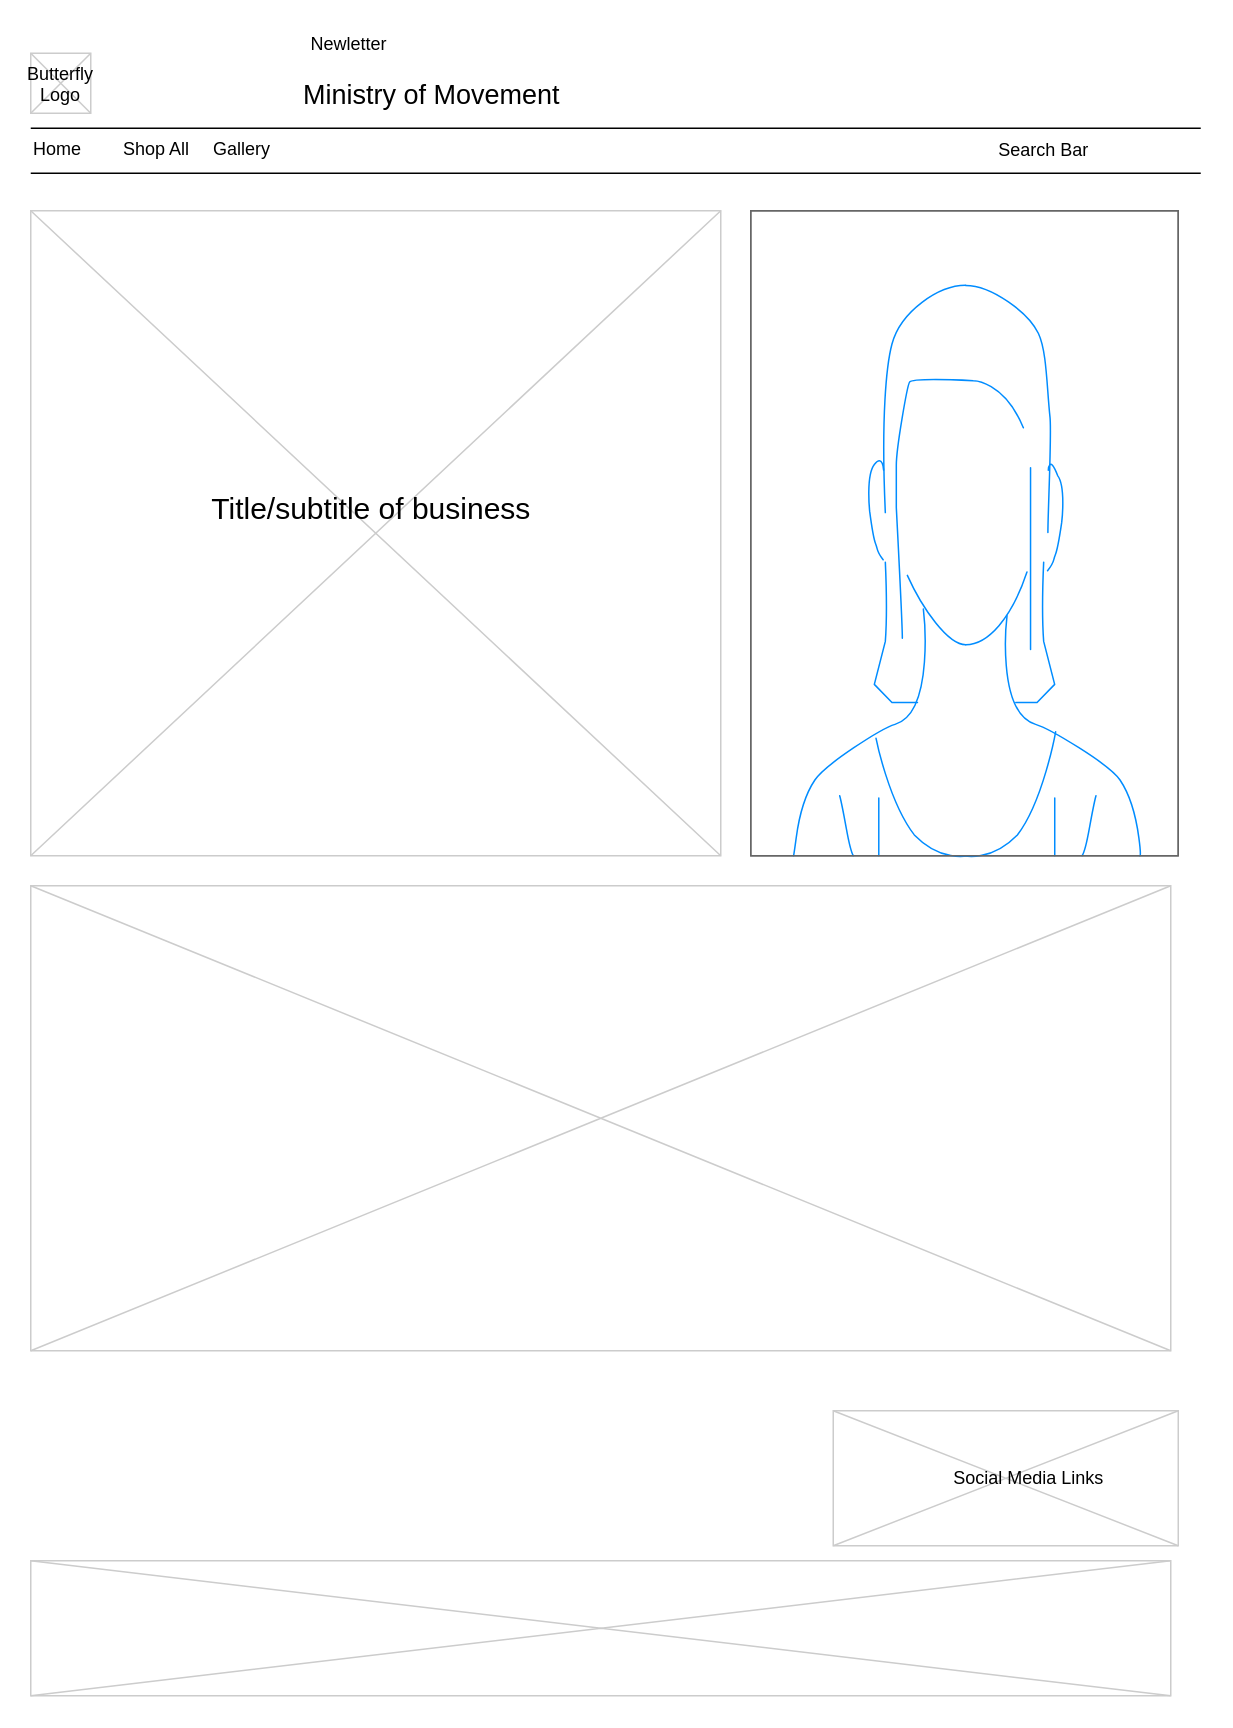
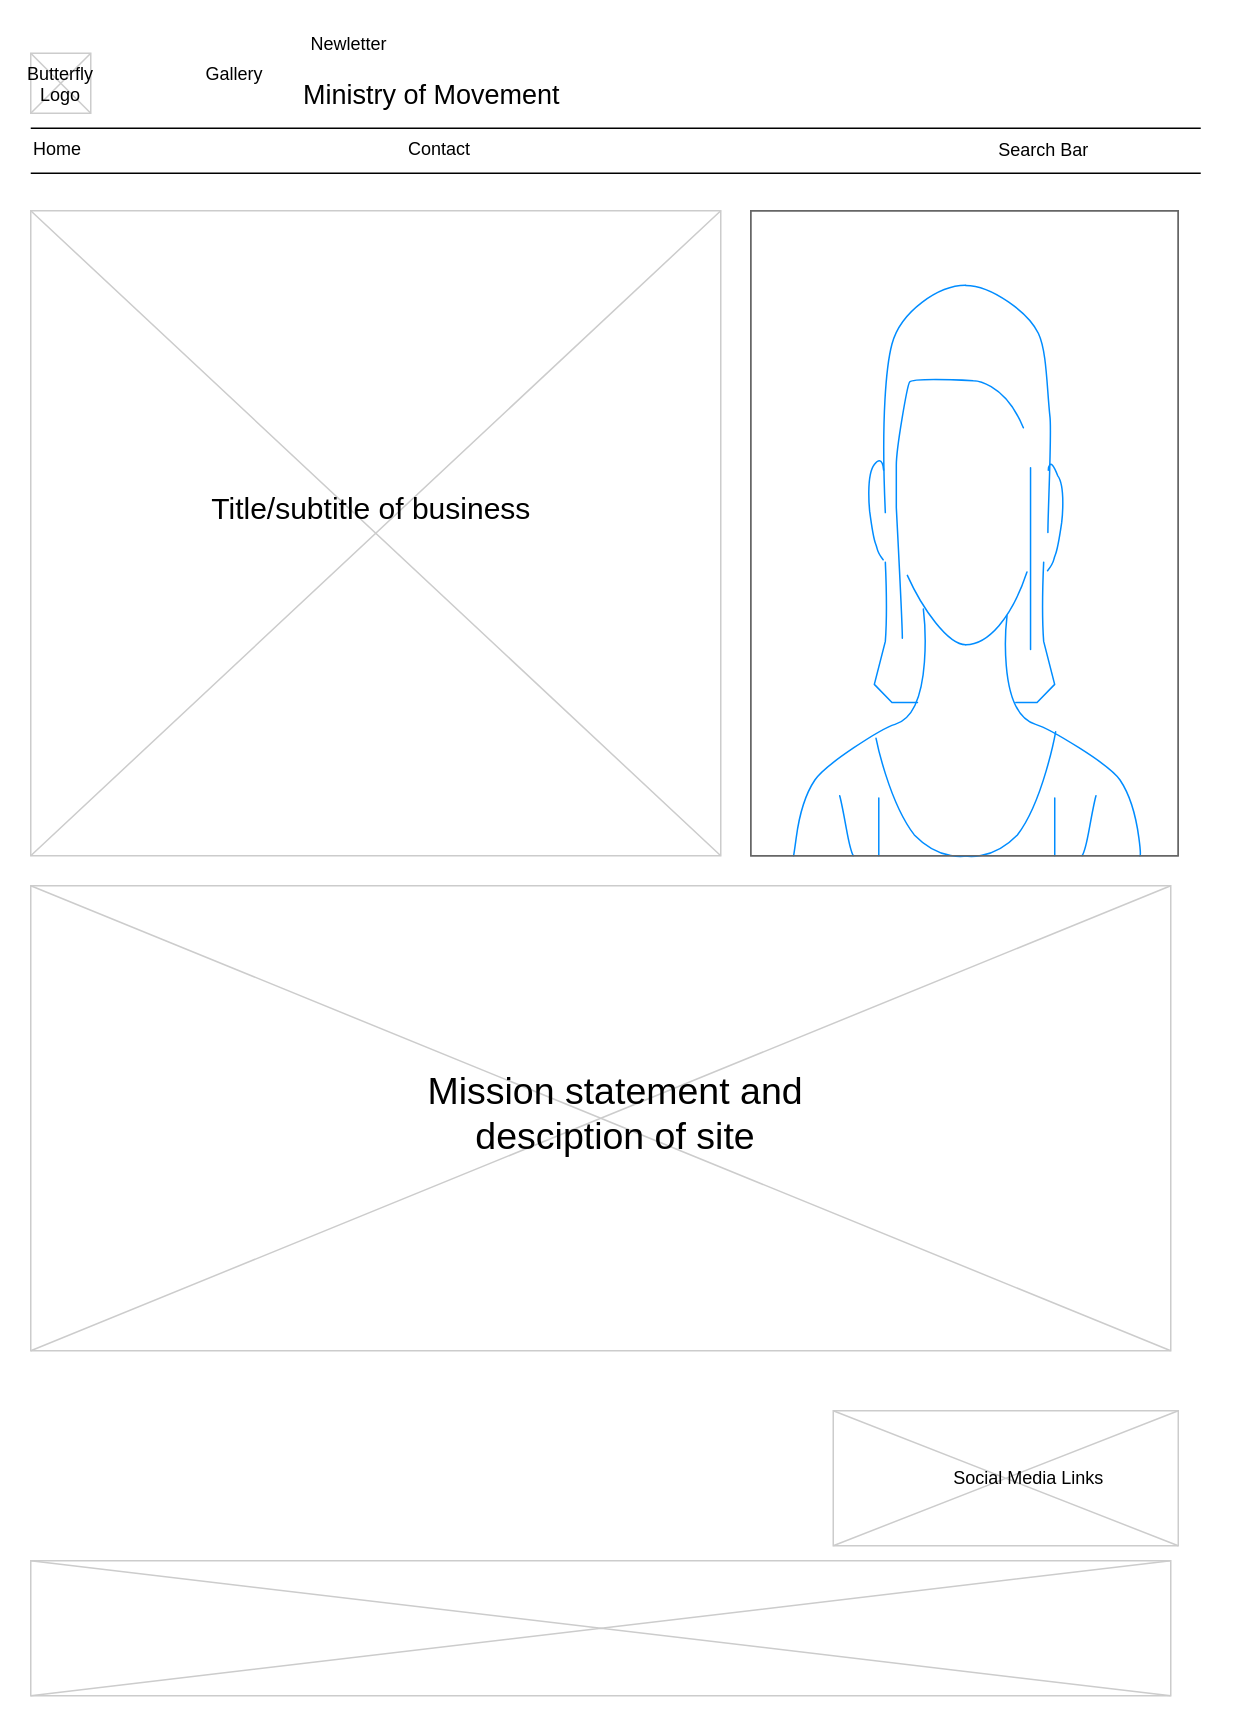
- <mxCell id="8" value="Shop All" style="text;spacingTop=-5;" parent="1" vertex="1"><mxGeometry x="80" y="90" width="50" height="20" as="geometry" /></mxCell>
- <mxCell id="14" value="Gallery" style="text;spacingTop=-5;" parent="1" vertex="1"><mxGeometry x="140" y="90" width="30" height="20" as="geometry" /></mxCell>
+ <mxCell id="14" value="Gallery" style="text;spacingTop=-5;" parent="1" vertex="1"><mxGeometry x="135" y="40" width="30" height="20" as="geometry" /></mxCell>
+ <mxCell id="9" value="Contact" style="text;spacingTop=-5;" parent="1" vertex="1"><mxGeometry x="270" y="90" width="30" height="20" as="geometry" /></mxCell>
+ <mxCell id="17" value="Mission statement and desciption of site" style="text;spacingTop=-5;whiteSpace=wrap;align=center;fontSize=25;" parent="1" vertex="1"><mxGeometry x="240" y="710" width="340" height="70" as="geometry" /></mxCell>
